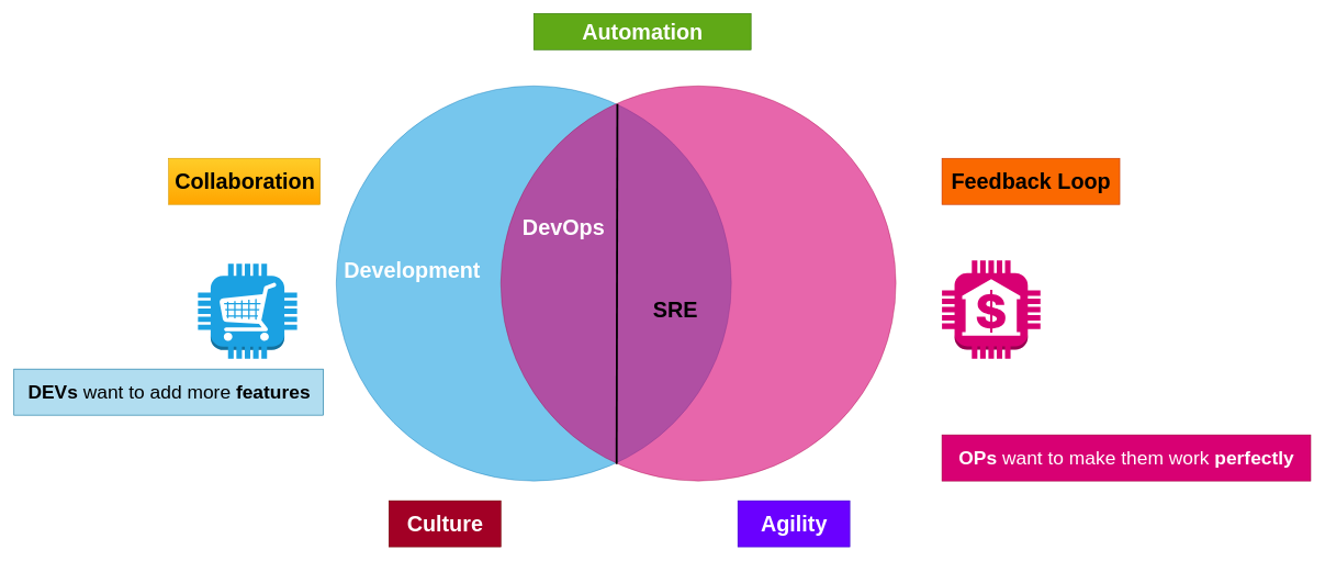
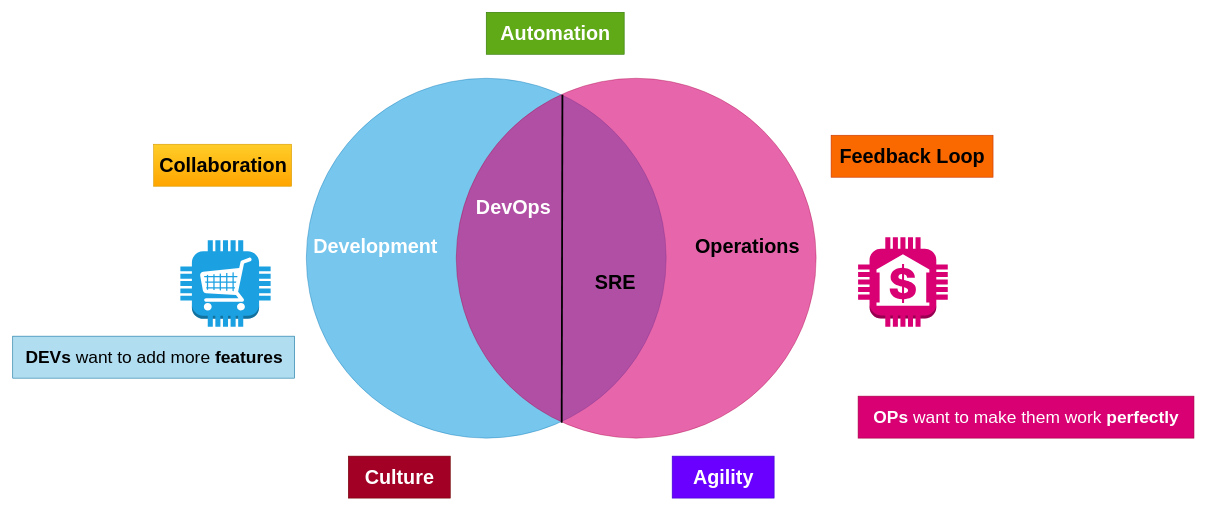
- <mxCell id="10" value="Automation" style="text;fontSize=33;align=center;verticalAlign=middle;html=1;fontColor=#ffffff;fontStyle=1;fillColor=#60a917;strokeColor=#2D7600;" parent="1" vertex="1"><mxGeometry x="810" y="20" width="330" height="55" as="geometry" /></mxCell>
+ <mxCell id="10" value="Automation" style="text;fontSize=33;align=center;verticalAlign=middle;html=1;fontColor=#ffffff;fontStyle=1;fillColor=#60a917;strokeColor=#2D7600;" parent="1" vertex="1"><mxGeometry x="810" y="20" width="230" height="70" as="geometry" /></mxCell>
- <mxCell id="12" value="Feedback Loop" style="text;fontSize=33;align=center;verticalAlign=middle;html=1;fontColor=#000000;fontStyle=1;fillColor=#fa6800;strokeColor=#C73500;" parent="1" vertex="1"><mxGeometry x="1430" y="240" width="270" height="70" as="geometry" /></mxCell>
+ <mxCell id="12" value="Feedback Loop" style="text;fontSize=33;align=center;verticalAlign=middle;html=1;fontColor=#000000;fontStyle=1;fillColor=#fa6800;strokeColor=#C73500;" parent="1" vertex="1"><mxGeometry x="1385" y="225" width="270" height="70" as="geometry" /></mxCell>
+ <mxCell id="5" value="Operations" style="text;fontSize=33;align=center;verticalAlign=middle;html=1;fontColor=#000000;fontStyle=1" parent="1" vertex="1"><mxGeometry x="1150" y="374.5" width="190" height="70" as="geometry" /></mxCell>
- <mxCell id="13" value="Culture" style="text;fontSize=33;align=center;verticalAlign=middle;html=1;fontColor=#ffffff;fontStyle=1;fillColor=#a20025;strokeColor=#6F0000;" parent="1" vertex="1"><mxGeometry x="590" y="760" width="170" height="70" as="geometry" /></mxCell>
+ <mxCell id="13" value="Culture" style="text;fontSize=33;align=center;verticalAlign=middle;html=1;fontColor=#ffffff;fontStyle=1;fillColor=#a20025;strokeColor=#6F0000;" parent="1" vertex="1"><mxGeometry x="580" y="760" width="170" height="70" as="geometry" /></mxCell>
